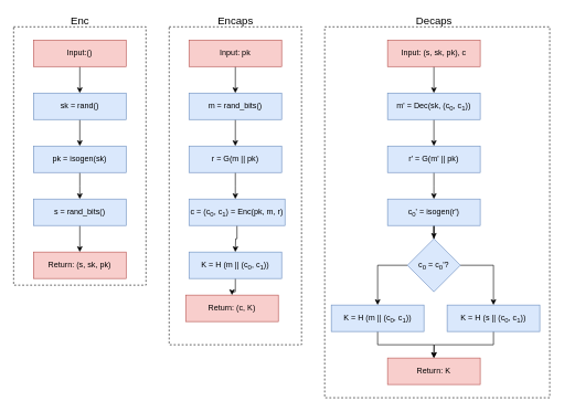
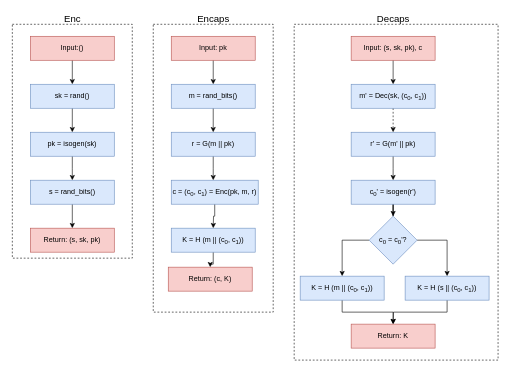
- <mxCell id="30" style="edgeStyle=orthogonalEdgeStyle;rounded=0;orthogonalLoop=1;jettySize=auto;html=1;entryX=0.5;entryY=0;entryDx=0;entryDy=0;fontSize=16;" edge="1" parent="1" source="31" target="33"><mxGeometry relative="1" as="geometry" /></mxCell>
+ <mxCell id="30" style="edgeStyle=orthogonalEdgeStyle;rounded=0;orthogonalLoop=1;jettySize=auto;html=1;entryX=0.5;entryY=0;entryDx=0;entryDy=0;fontSize=16;dashed=1;" edge="1" parent="1" source="31" target="33"><mxGeometry relative="1" as="geometry" /></mxCell>
